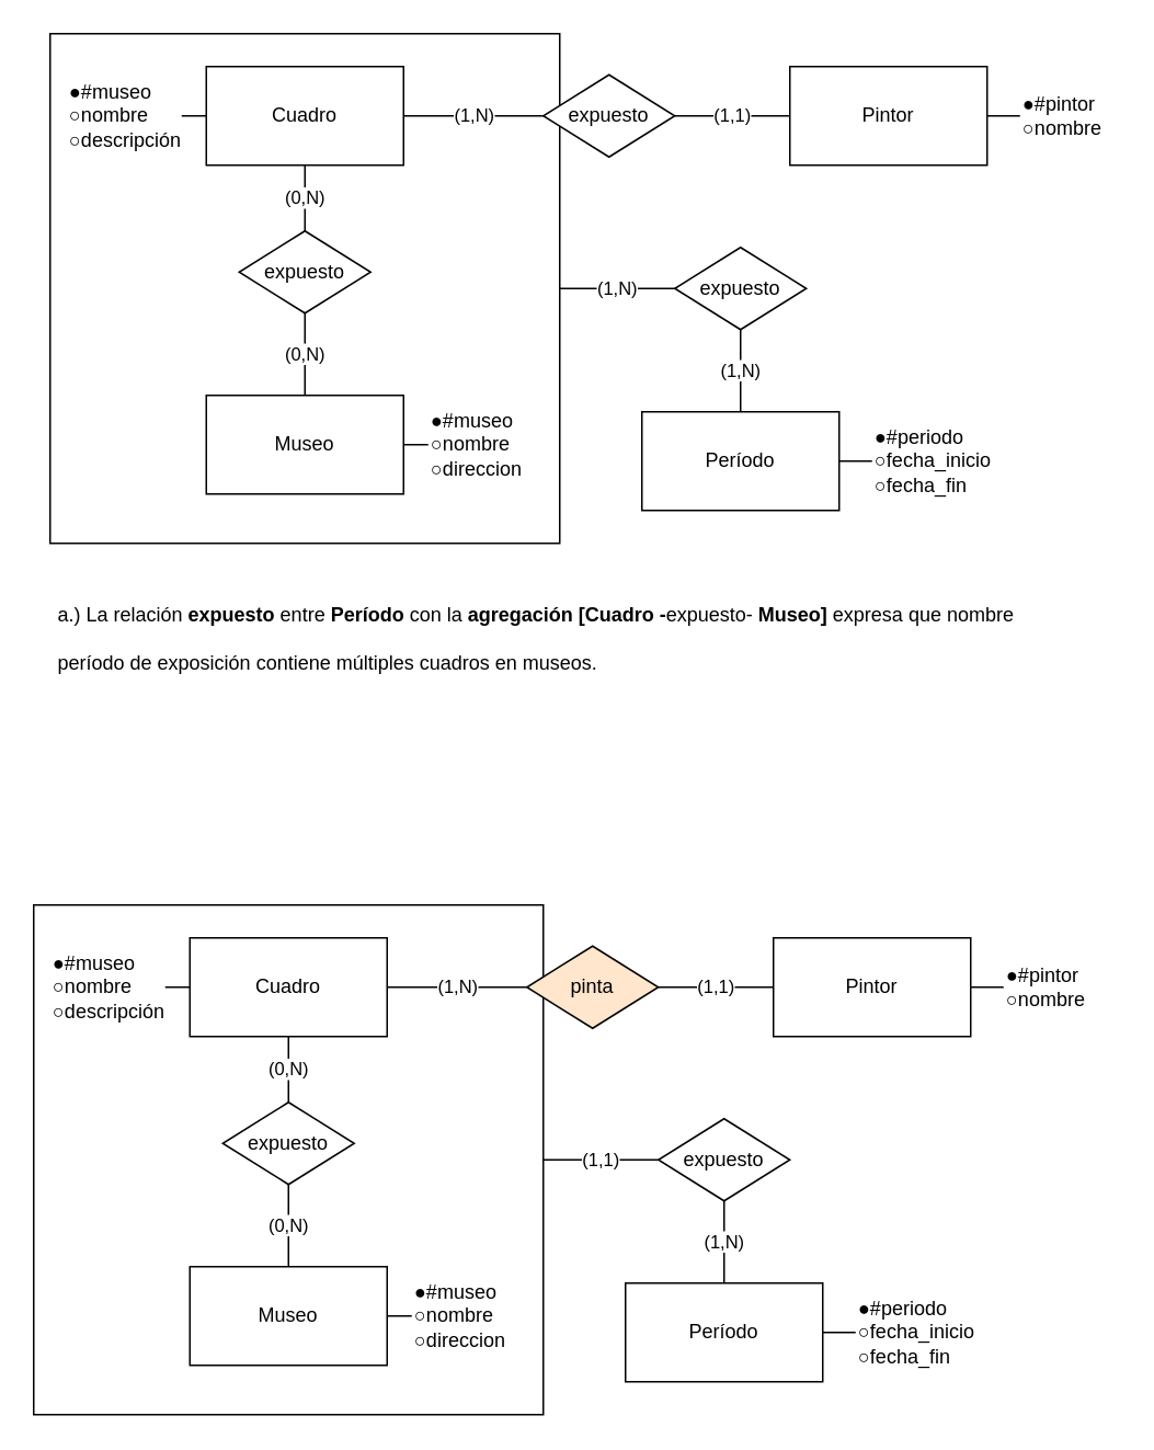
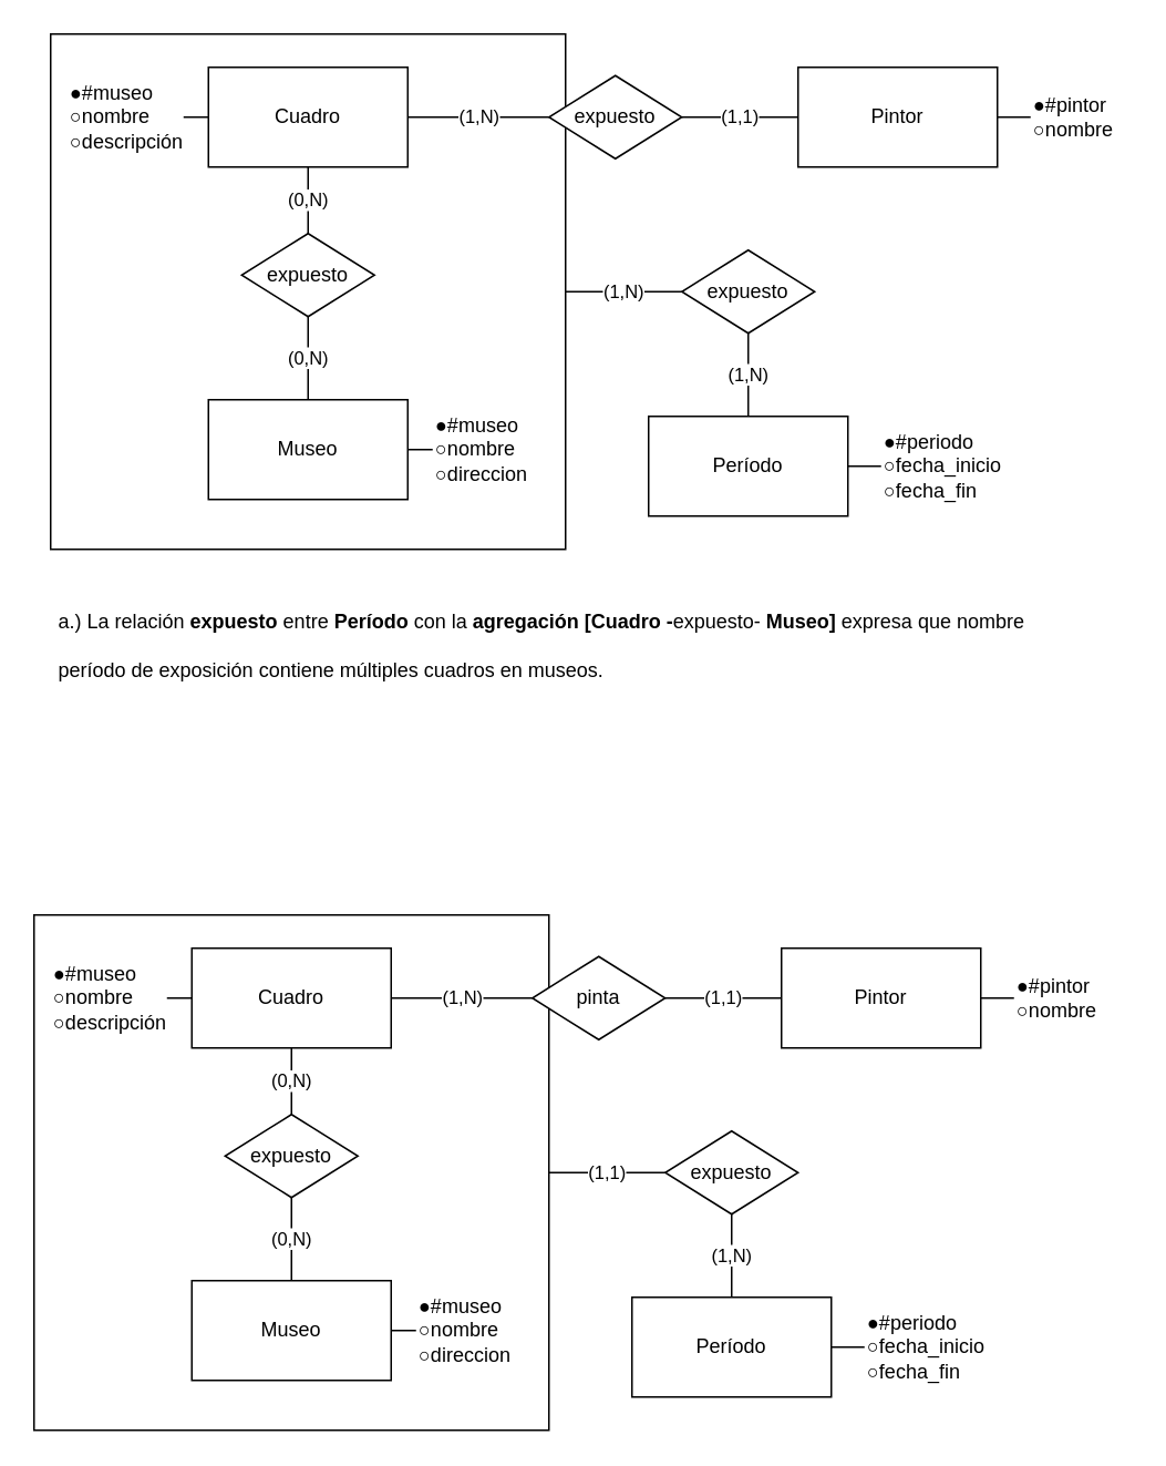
- <mxCell id="39" value="pinta" style="rhombus;whiteSpace=wrap;html=1;fillColor=#ffe6cc;" vertex="1" parent="1"><mxGeometry x="320" y="575" width="80" height="50" as="geometry" /></mxCell>
+ <mxCell id="39" value="pinta" style="rhombus;whiteSpace=wrap;html=1;" vertex="1" parent="1"><mxGeometry x="320" y="575" width="80" height="50" as="geometry" /></mxCell>
